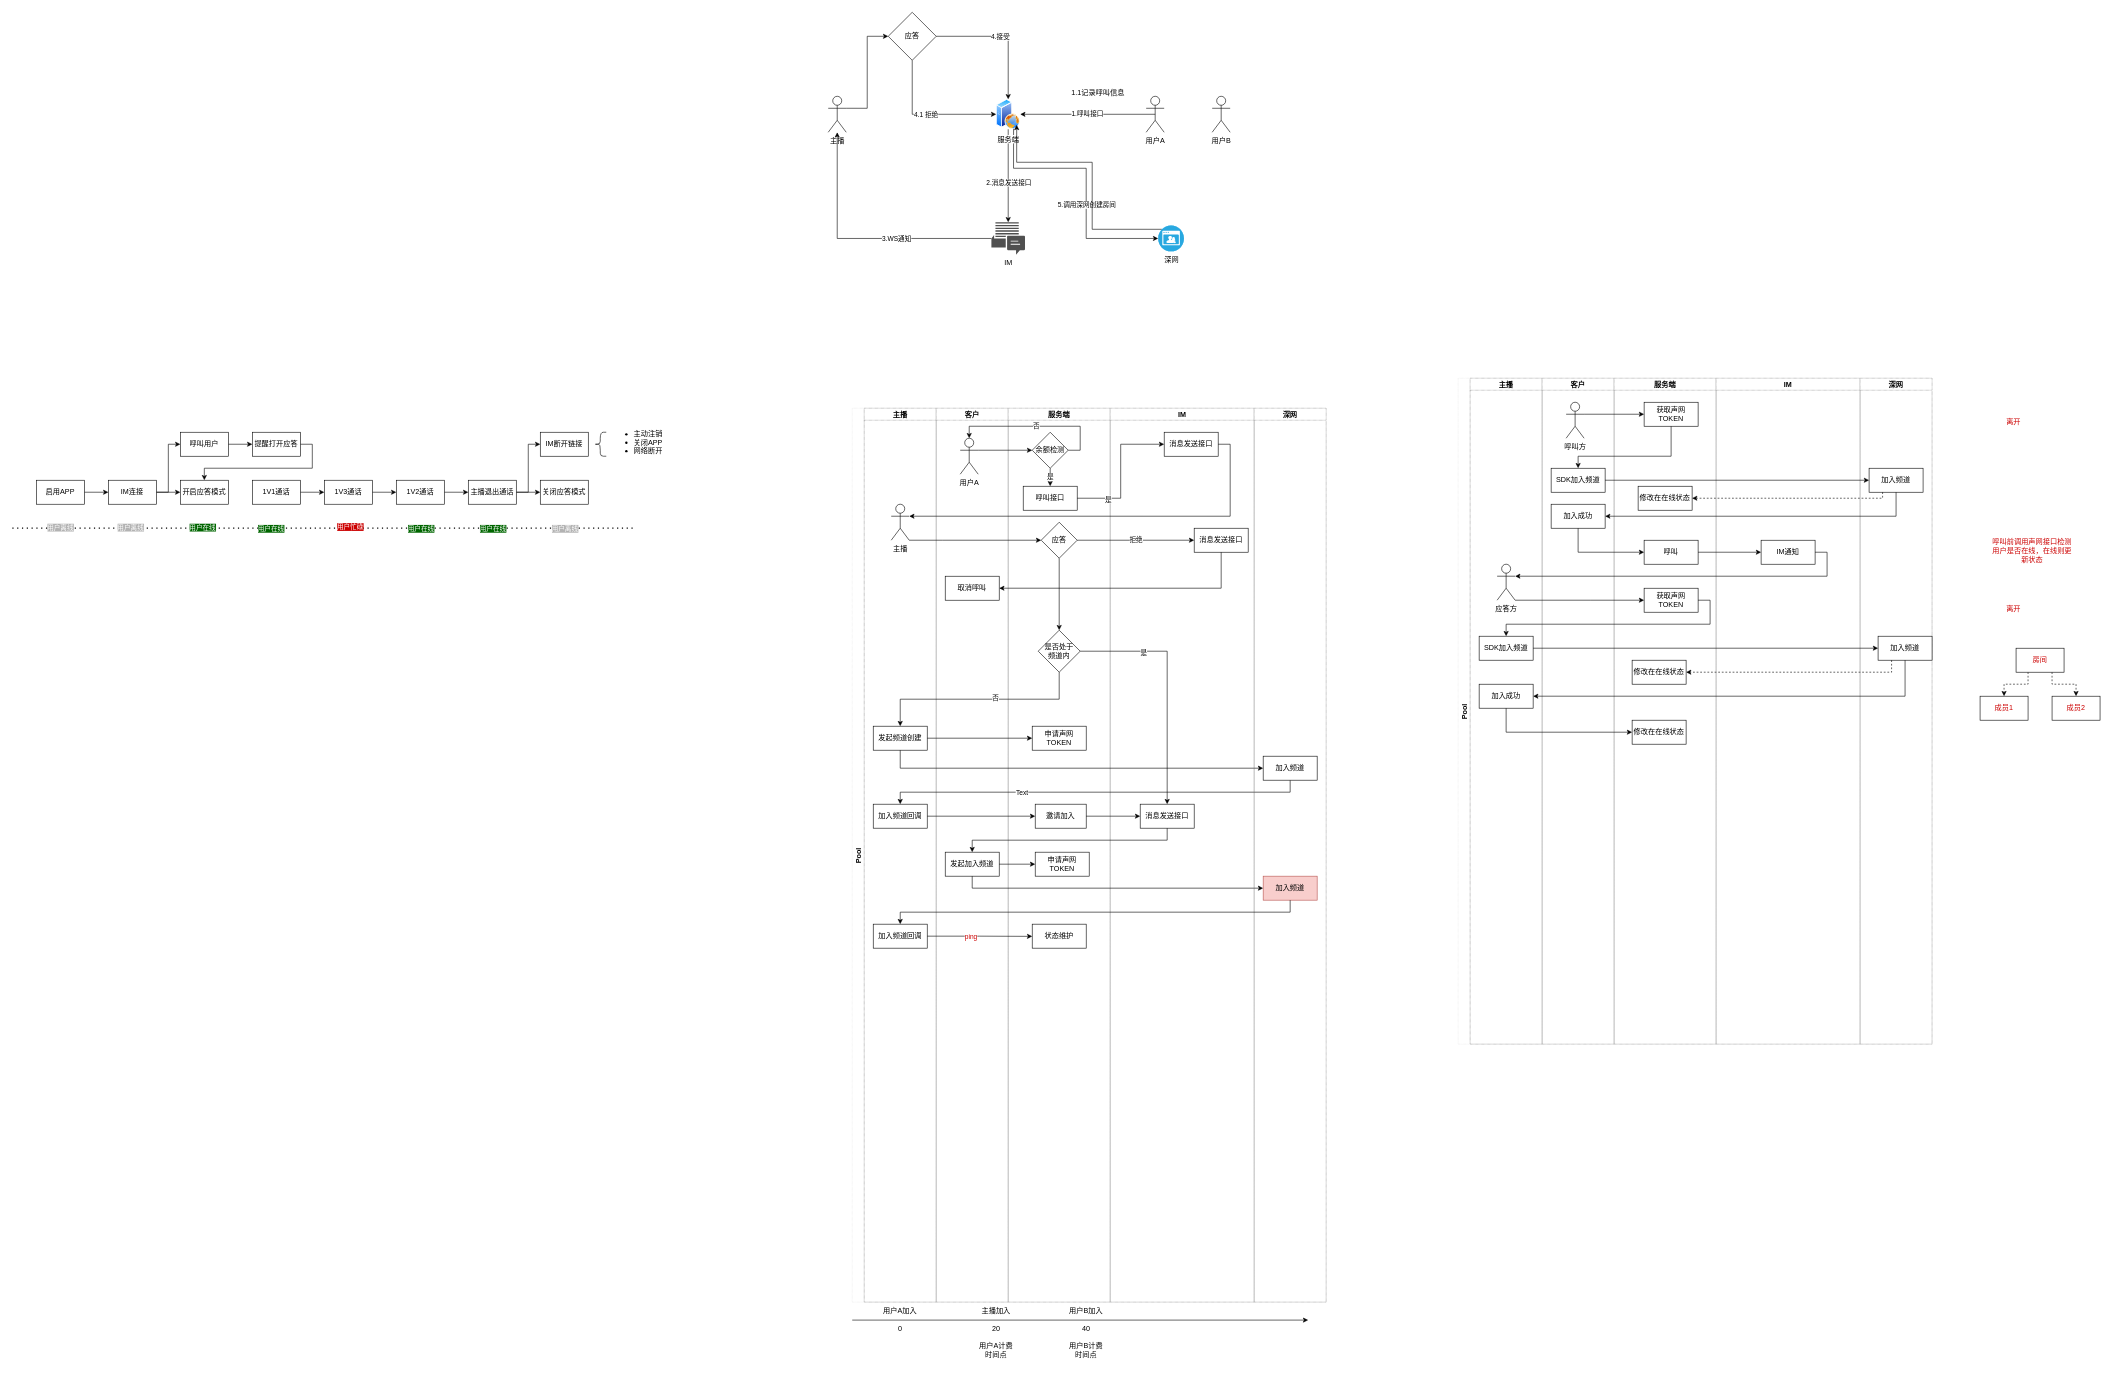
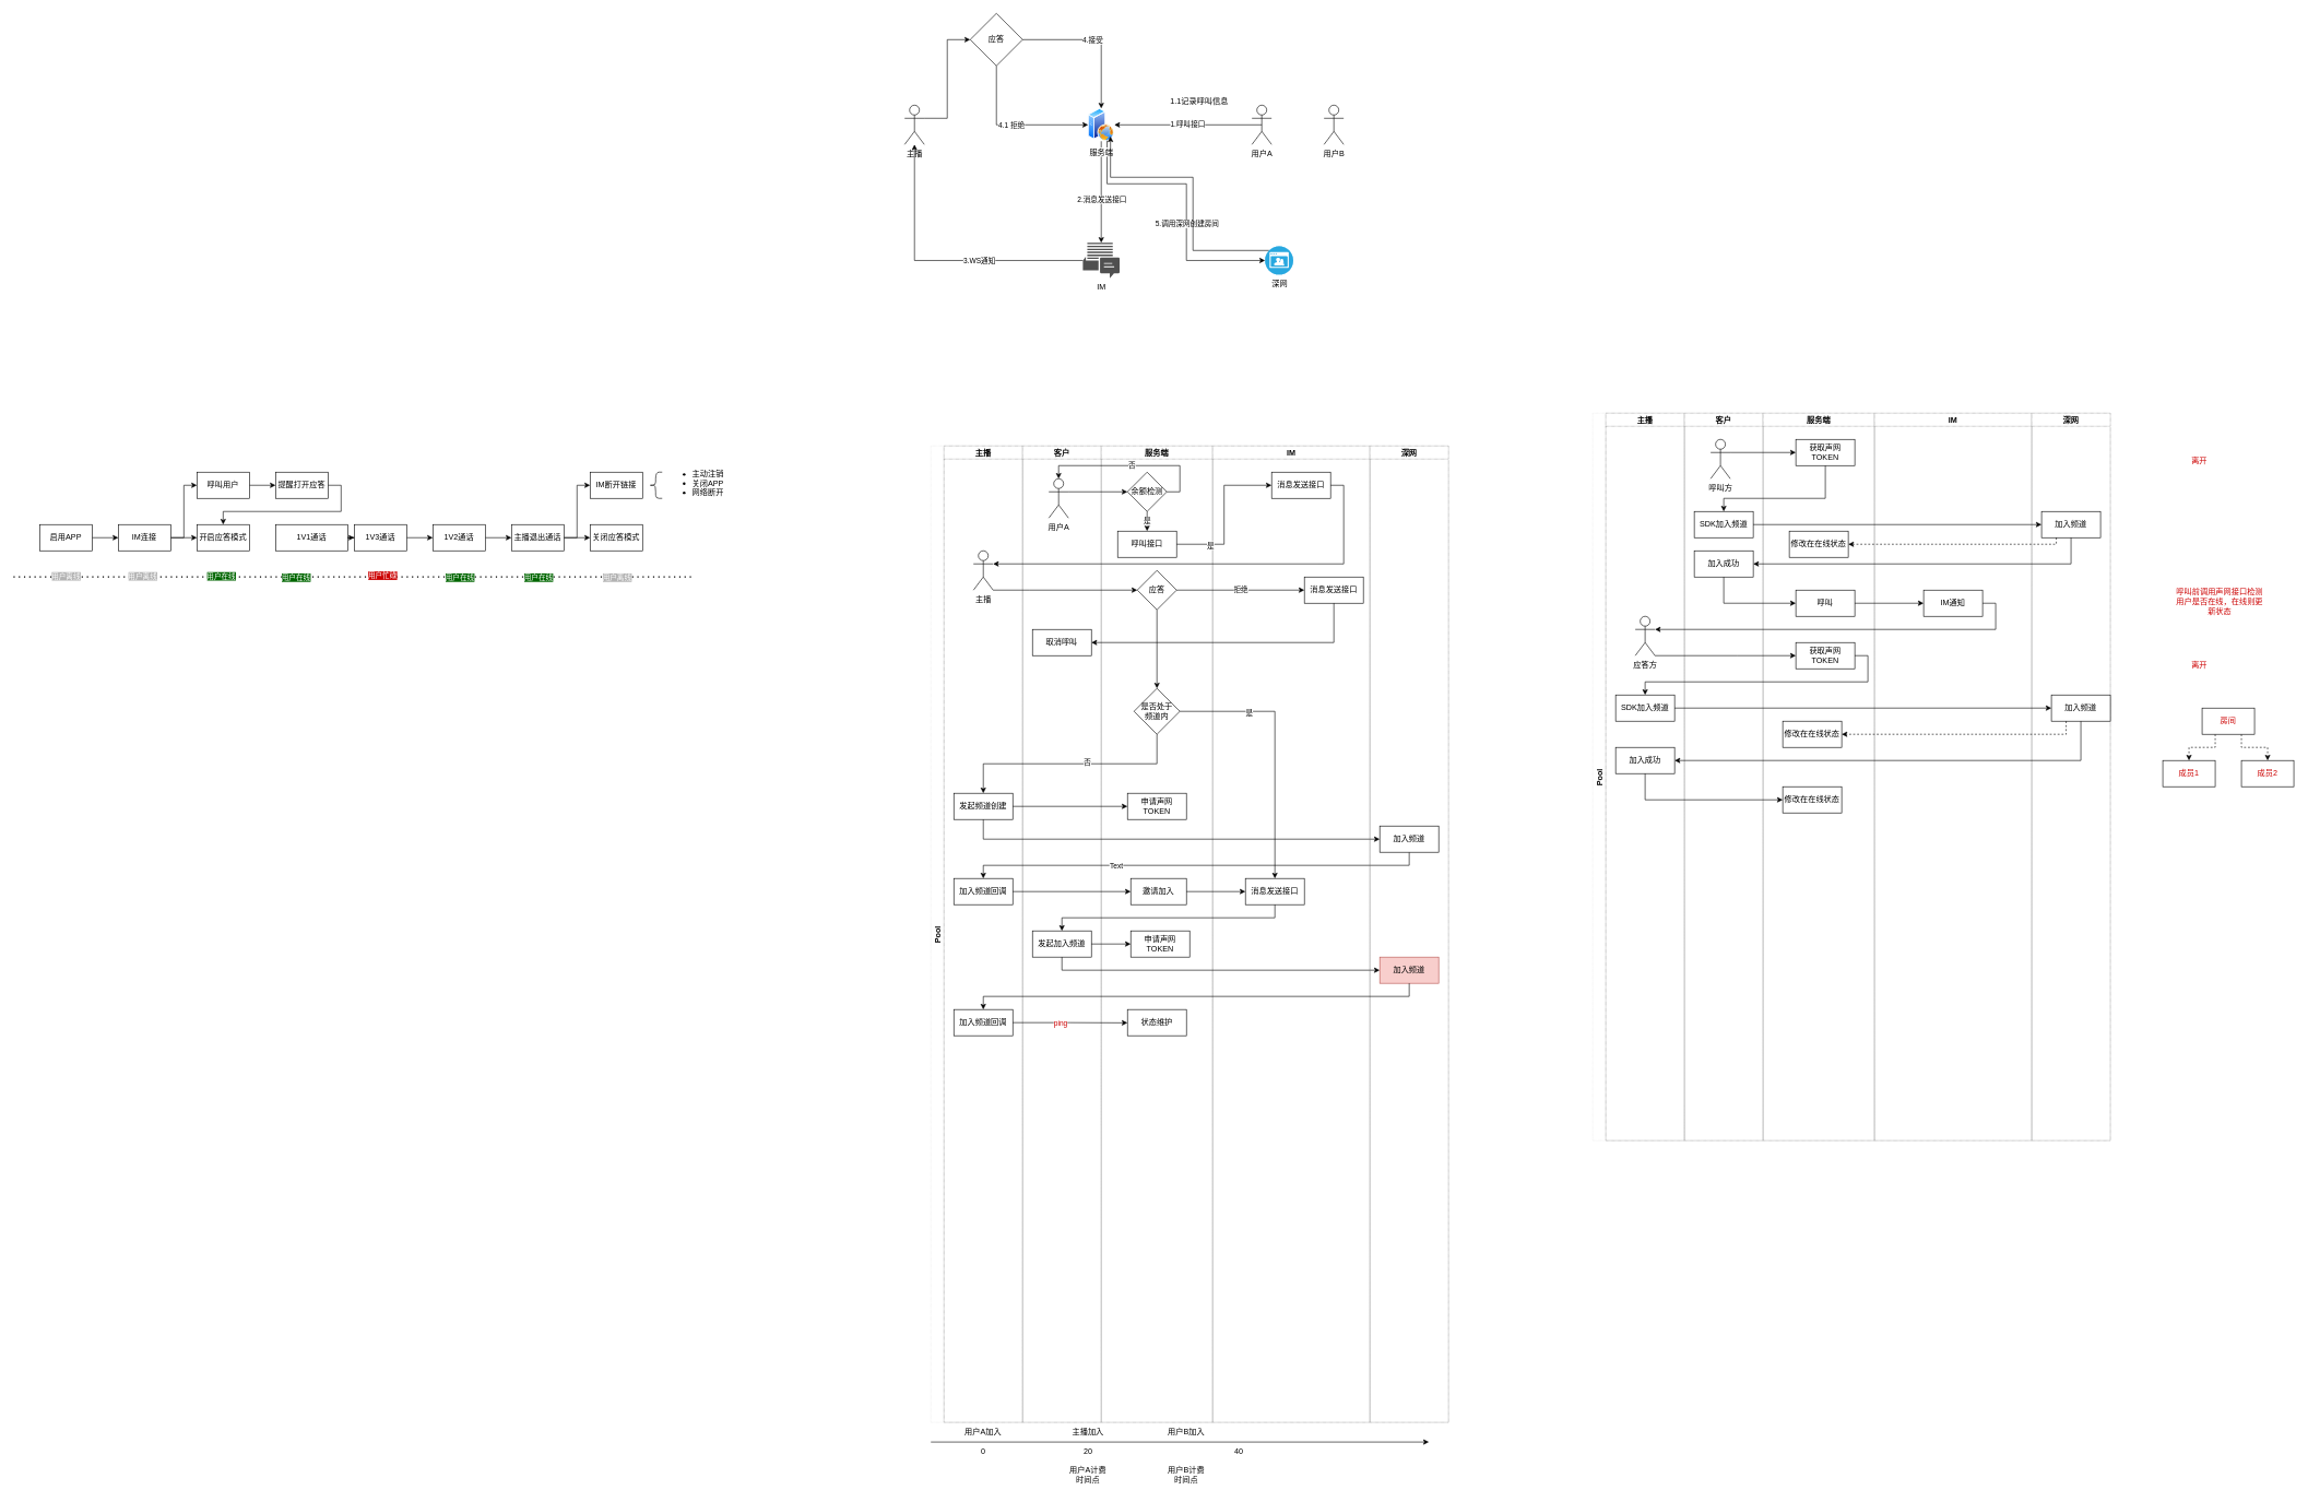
- <mxCell id="142" value="1V1通话" style="rounded=0;whiteSpace=wrap;html=1;fillColor=default;strokeColor=default;fontColor=default;labelBackgroundColor=default;" vertex="1" parent="1"><mxGeometry x="420" y="800" width="80" height="40" as="geometry" /></mxCell>
+ <mxCell id="142" value="1V1通话" style="rounded=0;whiteSpace=wrap;html=1;fillColor=default;strokeColor=default;fontColor=default;labelBackgroundColor=default;" vertex="1" parent="1"><mxGeometry x="420" y="800" width="110" height="40" as="geometry" /></mxCell>
- <mxCell id="79" value="40" style="text;html=1;strokeColor=none;fillColor=none;align=center;verticalAlign=middle;whiteSpace=wrap;rounded=0;dashed=1;dashPattern=1 1;" parent="1" vertex="1"><mxGeometry x="1780" y="2200" width="60" height="30" as="geometry" /></mxCell>
+ <mxCell id="79" value="40" style="text;html=1;strokeColor=none;fillColor=none;align=center;verticalAlign=middle;whiteSpace=wrap;rounded=0;dashed=1;dashPattern=1 1;" parent="1" vertex="1"><mxGeometry x="1860" y="2200" width="60" height="30" as="geometry" /></mxCell>
